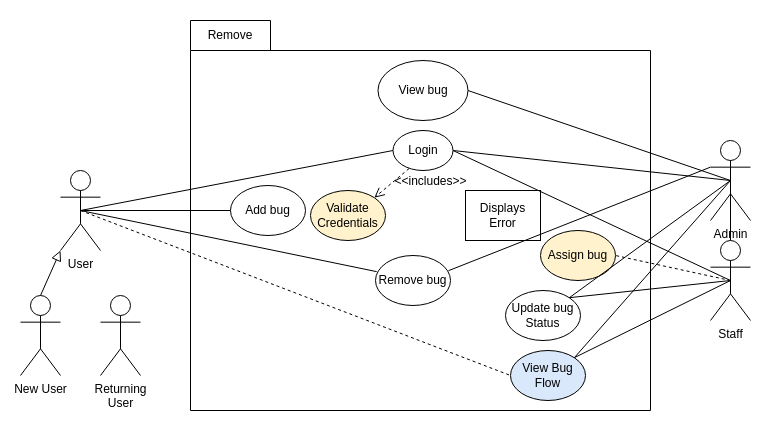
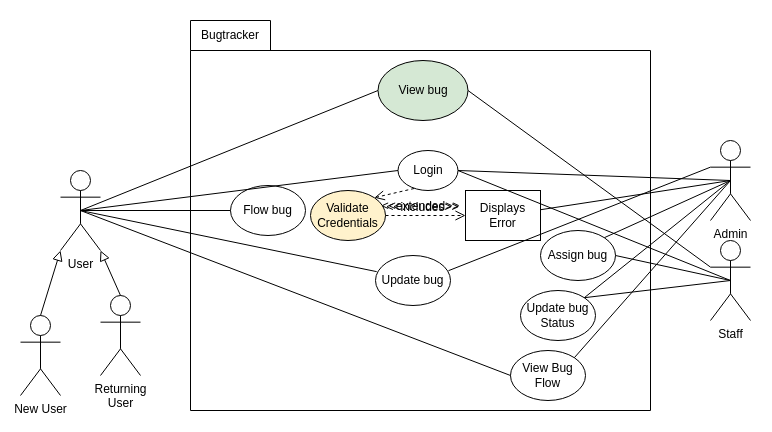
- <mxCell id="3" value="Remove" style="text;html=1;strokeColor=none;fillColor=none;align=center;verticalAlign=middle;whiteSpace=wrap;rounded=0;" parent="1" vertex="1"><mxGeometry x="190" y="20" width="80" height="30" as="geometry" /></mxCell>
+ <mxCell id="3" value="Bugtracker" style="text;html=1;strokeColor=none;fillColor=none;align=center;verticalAlign=middle;whiteSpace=wrap;rounded=0;" parent="1" vertex="1"><mxGeometry x="190" y="20" width="80" height="30" as="geometry" /></mxCell>
- <mxCell id="6" value="View bug" style="ellipse;whiteSpace=wrap;html=1;" parent="1" vertex="1"><mxGeometry x="377.5" y="60" width="90" height="60" as="geometry" /></mxCell>
+ <mxCell id="6" value="View bug" style="ellipse;whiteSpace=wrap;html=1;fillColor=#d5e8d4;" parent="1" vertex="1"><mxGeometry x="377.5" y="60" width="90" height="60" as="geometry" /></mxCell>
- <mxCell id="11" value="" style="endArrow=none;html=1;entryX=1;entryY=0.5;entryDx=0;entryDy=0;exitX=0.5;exitY=0.5;exitDx=0;exitDy=0;exitPerimeter=0;" parent="1" source="5" target="6" edge="1"><mxGeometry width="50" height="50" relative="1" as="geometry"><mxPoint x="610" y="100" as="sourcePoint" /><mxPoint x="430.28" y="40" as="targetPoint" /></mxGeometry></mxCell>
+ <mxCell id="11" value="" style="endArrow=none;html=1;exitX=0.5;exitY=0.5;exitDx=0;exitDy=0;exitPerimeter=0;" parent="1" source="5" target="21" edge="1"><mxGeometry width="50" height="50" relative="1" as="geometry"><mxPoint x="610" y="100" as="sourcePoint" /><mxPoint x="430.28" y="40" as="targetPoint" /></mxGeometry></mxCell>
+ <mxCell id="8" value="" style="endArrow=none;html=1;entryX=0;entryY=0.5;entryDx=0;entryDy=0;exitX=0.5;exitY=0.5;exitDx=0;exitDy=0;exitPerimeter=0;" parent="1" source="4" target="6" edge="1"><mxGeometry width="50" height="50" relative="1" as="geometry"><mxPoint x="45" y="100" as="sourcePoint" /><mxPoint x="340.28" y="40" as="targetPoint" /></mxGeometry></mxCell>
- <mxCell id="10" value="Login" style="ellipse;whiteSpace=wrap;html=1;" parent="1" vertex="1"><mxGeometry x="392.5" y="130" width="60" height="40" as="geometry" /></mxCell>
+ <mxCell id="10" value="Login" style="ellipse;whiteSpace=wrap;html=1;" parent="1" vertex="1"><mxGeometry x="397.5" y="150" width="60" height="40" as="geometry" /></mxCell>
+ <mxCell id="33" value="" style="endArrow=none;html=1;entryX=1;entryY=0.5;entryDx=0;entryDy=0;exitX=0;exitY=0.333;exitDx=0;exitDy=0;exitPerimeter=0;" parent="1" source="29" target="6" edge="1"><mxGeometry width="50" height="50" relative="1" as="geometry"><mxPoint x="700" y="200" as="sourcePoint" /><mxPoint x="544.017" y="377.322" as="targetPoint" /></mxGeometry></mxCell>
- <mxCell id="7" value="Add bug" style="ellipse;whiteSpace=wrap;html=1;" parent="1" vertex="1"><mxGeometry x="230" y="185" width="75" height="50" as="geometry" /></mxCell>
+ <mxCell id="7" value="Flow bug" style="ellipse;whiteSpace=wrap;html=1;" parent="1" vertex="1"><mxGeometry x="230" y="185" width="75" height="50" as="geometry" /></mxCell>
+ <mxCell id="39" value="&lt;font style=&quot;font-size: 12px;&quot;&gt;&amp;lt;&amp;lt;extended&amp;gt;&amp;gt;&lt;/font&gt;" style="endArrow=open;startArrow=none;endFill=0;startFill=0;endSize=8;html=1;verticalAlign=bottom;dashed=1;labelBackgroundColor=none;exitX=1;exitY=0.5;exitDx=0;exitDy=0;entryX=0;entryY=0.5;entryDx=0;entryDy=0;fontSize=12;" edge="1" parent="1" source="20" target="21"><mxGeometry x="-0.125" width="160" relative="1" as="geometry"><mxPoint x="418.58" y="178" as="sourcePoint" /><mxPoint x="403.838" y="207.204" as="targetPoint" /><mxPoint as="offset" /></mxGeometry></mxCell>
- <mxCell id="16" value="" style="endArrow=none;html=1;exitX=0.5;exitY=0.5;exitDx=0;exitDy=0;exitPerimeter=0;" parent="1" source="5" target="29" edge="1"><mxGeometry width="50" height="50" relative="1" as="geometry"><mxPoint x="630" y="200" as="sourcePoint" /><mxPoint x="430" y="110" as="targetPoint" /></mxGeometry></mxCell>
+ <mxCell id="16" value="" style="endArrow=none;html=1;entryX=1;entryY=0;entryDx=0;entryDy=0;exitX=0.5;exitY=0.5;exitDx=0;exitDy=0;exitPerimeter=0;" parent="1" source="5" target="14" edge="1"><mxGeometry width="50" height="50" relative="1" as="geometry"><mxPoint x="630" y="200" as="sourcePoint" /><mxPoint x="430" y="110" as="targetPoint" /></mxGeometry></mxCell>
- <mxCell id="14" value="Assign bug" style="ellipse;whiteSpace=wrap;html=1;fillColor=#fff2cc;" parent="1" vertex="1"><mxGeometry x="540" y="230" width="75" height="50" as="geometry" /></mxCell>
+ <mxCell id="14" value="Assign bug" style="ellipse;whiteSpace=wrap;html=1;" parent="1" vertex="1"><mxGeometry x="540" y="230" width="75" height="50" as="geometry" /></mxCell>
- <mxCell id="35" value="" style="endArrow=none;html=1;entryX=1;entryY=0.5;entryDx=0;entryDy=0;exitX=0.5;exitY=0.5;exitDx=0;exitDy=0;exitPerimeter=0;dashed=1;" parent="1" source="29" target="14" edge="1"><mxGeometry width="50" height="50" relative="1" as="geometry"><mxPoint x="750" y="210" as="sourcePoint" /><mxPoint x="635" y="365" as="targetPoint" /></mxGeometry></mxCell>
+ <mxCell id="35" value="" style="endArrow=none;html=1;entryX=1;entryY=0.5;entryDx=0;entryDy=0;exitX=0.5;exitY=0.5;exitDx=0;exitDy=0;exitPerimeter=0;" parent="1" source="29" target="14" edge="1"><mxGeometry width="50" height="50" relative="1" as="geometry"><mxPoint x="750" y="210" as="sourcePoint" /><mxPoint x="635" y="365" as="targetPoint" /></mxGeometry></mxCell>
+ <mxCell id="27" value="" style="endArrow=block;html=1;rounded=0;align=center;verticalAlign=bottom;endFill=0;labelBackgroundColor=none;endSize=8;exitX=0.5;exitY=0;exitDx=0;exitDy=0;exitPerimeter=0;entryX=1;entryY=1;entryDx=0;entryDy=0;entryPerimeter=0;" parent="1" source="23" target="4" edge="1"><mxGeometry relative="1" as="geometry"><mxPoint x="50" y="325" as="sourcePoint" /><mxPoint x="72.222" y="275" as="targetPoint" /></mxGeometry></mxCell>
+ <mxCell id="28" value="" style="resizable=0;html=1;align=center;verticalAlign=top;labelBackgroundColor=none;" parent="27" connectable="0" vertex="1"><mxGeometry relative="1" as="geometry" /></mxCell>
- <mxCell id="12" value="Remove bug" style="ellipse;whiteSpace=wrap;html=1;" parent="1" vertex="1"><mxGeometry x="375" y="255" width="75" height="50" as="geometry" /></mxCell>
+ <mxCell id="12" value="Update bug" style="ellipse;whiteSpace=wrap;html=1;" parent="1" vertex="1"><mxGeometry x="375" y="255" width="75" height="50" as="geometry" /></mxCell>
- <mxCell id="36" value="" style="endArrow=none;html=1;entryX=0;entryY=0.5;entryDx=0;entryDy=0;exitX=0.5;exitY=0.5;exitDx=0;exitDy=0;exitPerimeter=0;dashed=1;" parent="1" source="4" target="30" edge="1"><mxGeometry width="50" height="50" relative="1" as="geometry"><mxPoint x="90" y="235" as="sourcePoint" /><mxPoint x="220" y="315" as="targetPoint" /></mxGeometry></mxCell>
+ <mxCell id="36" value="" style="endArrow=none;html=1;entryX=0;entryY=0.5;entryDx=0;entryDy=0;exitX=0.5;exitY=0.5;exitDx=0;exitDy=0;exitPerimeter=0;" parent="1" source="4" target="30" edge="1"><mxGeometry width="50" height="50" relative="1" as="geometry"><mxPoint x="90" y="235" as="sourcePoint" /><mxPoint x="220" y="315" as="targetPoint" /></mxGeometry></mxCell>
- <mxCell id="15" value="Update bug&lt;br&gt;Status" style="ellipse;whiteSpace=wrap;html=1;" parent="1" vertex="1"><mxGeometry x="505" y="290" width="75" height="50" as="geometry" /></mxCell>
+ <mxCell id="15" value="Update bug&lt;br&gt;Status" style="ellipse;whiteSpace=wrap;html=1;" parent="1" vertex="1"><mxGeometry x="520" y="290" width="75" height="50" as="geometry" /></mxCell>
- <mxCell id="32" value="" style="endArrow=none;html=1;entryX=1;entryY=0;entryDx=0;entryDy=0;exitX=0.5;exitY=0.5;exitDx=0;exitDy=0;exitPerimeter=0;" parent="1" source="29" target="30" edge="1"><mxGeometry width="50" height="50" relative="1" as="geometry"><mxPoint x="680" y="180" as="sourcePoint" /><mxPoint x="524.017" y="357.322" as="targetPoint" /></mxGeometry></mxCell>
- <mxCell id="24" value="New User" style="shape=umlActor;verticalLabelPosition=bottom;verticalAlign=top;html=1;outlineConnect=0;" parent="1" vertex="1"><mxGeometry x="20" y="295" width="40" height="80" as="geometry" /></mxCell>
+ <mxCell id="24" value="New User" style="shape=umlActor;verticalLabelPosition=bottom;verticalAlign=top;html=1;outlineConnect=0;" parent="1" vertex="1"><mxGeometry x="20" y="315" width="40" height="80" as="geometry" /></mxCell>
- <mxCell id="30" value="View Bug Flow" style="ellipse;whiteSpace=wrap;html=1;fillColor=#dae8fc;" parent="1" vertex="1"><mxGeometry x="510" y="350" width="75" height="50" as="geometry" /></mxCell>
+ <mxCell id="30" value="View Bug Flow" style="ellipse;whiteSpace=wrap;html=1;" parent="1" vertex="1"><mxGeometry x="510" y="350" width="75" height="50" as="geometry" /></mxCell>
